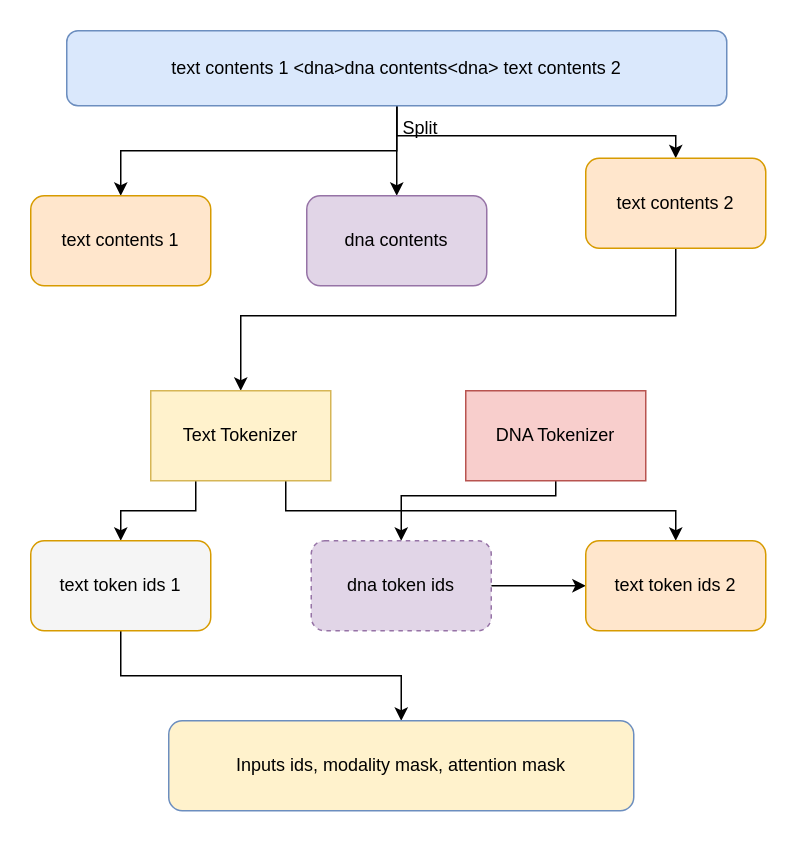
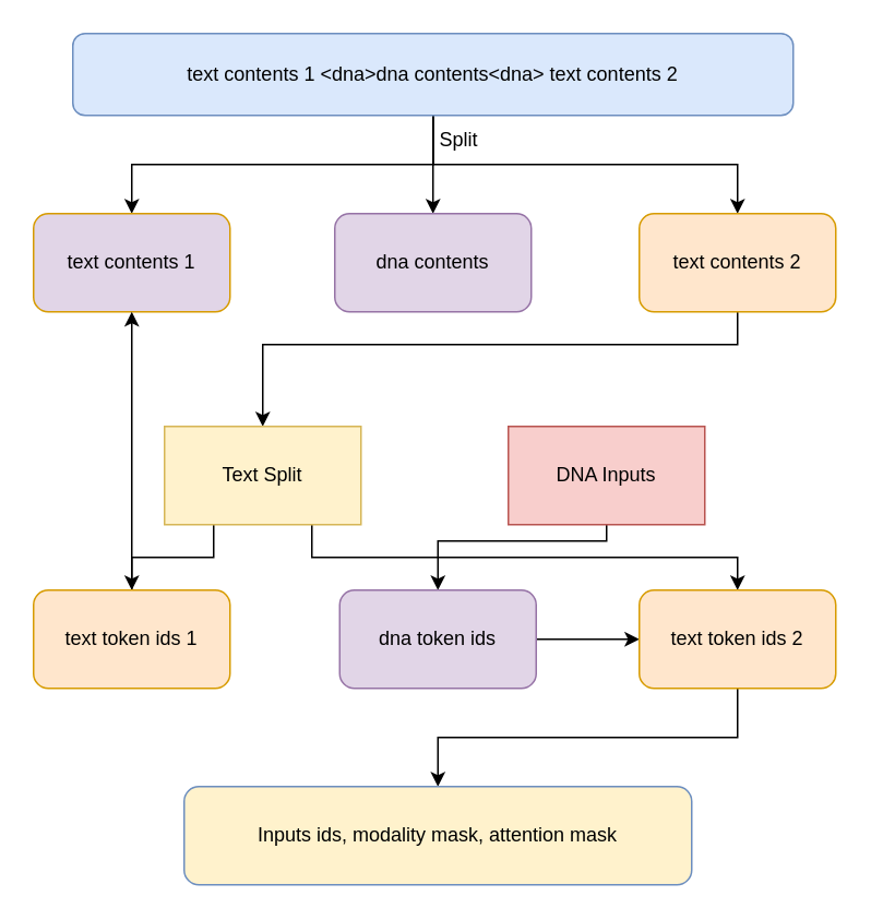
- <mxCell id="9" value="text contents 2" style="rounded=1;whiteSpace=wrap;html=1;fillColor=#ffe6cc;strokeColor=#d79b00;" vertex="1" parent="1"><mxGeometry x="390" y="105" width="120" height="60" as="geometry" /></mxCell>
+ <mxCell id="9" value="text contents 2" style="rounded=1;whiteSpace=wrap;html=1;fillColor=#ffe6cc;strokeColor=#d79b00;" vertex="1" parent="1"><mxGeometry x="390" y="130" width="120" height="60" as="geometry" /></mxCell>
- <mxCell id="6" value="text contents 1" style="rounded=1;whiteSpace=wrap;html=1;fillColor=#ffe6cc;strokeColor=#d79b00;" vertex="1" parent="1"><mxGeometry x="20" y="130" width="120" height="60" as="geometry" /></mxCell>
+ <mxCell id="6" value="text contents 1" style="rounded=1;whiteSpace=wrap;html=1;fillColor=#e1d5e7;strokeColor=#d79b00;" vertex="1" parent="1"><mxGeometry x="20" y="130" width="120" height="60" as="geometry" /></mxCell>
- <mxCell id="13" value="Text Tokenizer" style="rounded=0;whiteSpace=wrap;html=1;fillColor=#fff2cc;strokeColor=#d6b656;" vertex="1" parent="1"><mxGeometry x="100" y="260" width="120" height="60" as="geometry" /></mxCell>
+ <mxCell id="13" value="Text Split" style="rounded=0;whiteSpace=wrap;html=1;fillColor=#fff2cc;strokeColor=#d6b656;" vertex="1" parent="1"><mxGeometry x="100" y="260" width="120" height="60" as="geometry" /></mxCell>
- <mxCell id="15" value="DNA Tokenizer" style="rounded=0;whiteSpace=wrap;html=1;fillColor=#f8cecc;strokeColor=#b85450;" vertex="1" parent="1"><mxGeometry x="310" y="260" width="120" height="60" as="geometry" /></mxCell>
+ <mxCell id="15" value="DNA Inputs" style="rounded=0;whiteSpace=wrap;html=1;fillColor=#f8cecc;strokeColor=#b85450;" vertex="1" parent="1"><mxGeometry x="310" y="260" width="120" height="60" as="geometry" /></mxCell>
- <mxCell id="17" value="text token ids 1" style="rounded=1;whiteSpace=wrap;html=1;fillColor=#f5f5f5;strokeColor=#d79b00;" vertex="1" parent="1"><mxGeometry x="20" y="360" width="120" height="60" as="geometry" /></mxCell>
+ <mxCell id="17" value="text token ids 1" style="rounded=1;whiteSpace=wrap;html=1;fillColor=#ffe6cc;strokeColor=#d79b00;" vertex="1" parent="1"><mxGeometry x="20" y="360" width="120" height="60" as="geometry" /></mxCell>
- <mxCell id="19" value="dna token ids" style="rounded=1;whiteSpace=wrap;html=1;fillColor=#e1d5e7;strokeColor=#9673a6;dashed=1;" vertex="1" parent="1"><mxGeometry x="207" y="360" width="120" height="60" as="geometry" /></mxCell>
+ <mxCell id="19" value="dna token ids" style="rounded=1;whiteSpace=wrap;html=1;fillColor=#e1d5e7;strokeColor=#9673a6;" vertex="1" parent="1"><mxGeometry x="207" y="360" width="120" height="60" as="geometry" /></mxCell>
- <mxCell id="16" value="" style="edgeStyle=orthogonalEdgeStyle;rounded=0;orthogonalLoop=1;jettySize=auto;html=1;" edge="1" parent="1" source="17" target="22"><mxGeometry relative="1" as="geometry" /></mxCell>
+ <mxCell id="16" value="" style="edgeStyle=orthogonalEdgeStyle;rounded=0;orthogonalLoop=1;jettySize=auto;html=1;" edge="1" parent="1" source="17" target="6"><mxGeometry relative="1" as="geometry" /></mxCell>
+ <mxCell id="20" value="" style="edgeStyle=orthogonalEdgeStyle;rounded=0;orthogonalLoop=1;jettySize=auto;html=1;" edge="1" parent="1" source="21" target="22"><mxGeometry relative="1" as="geometry" /></mxCell>
